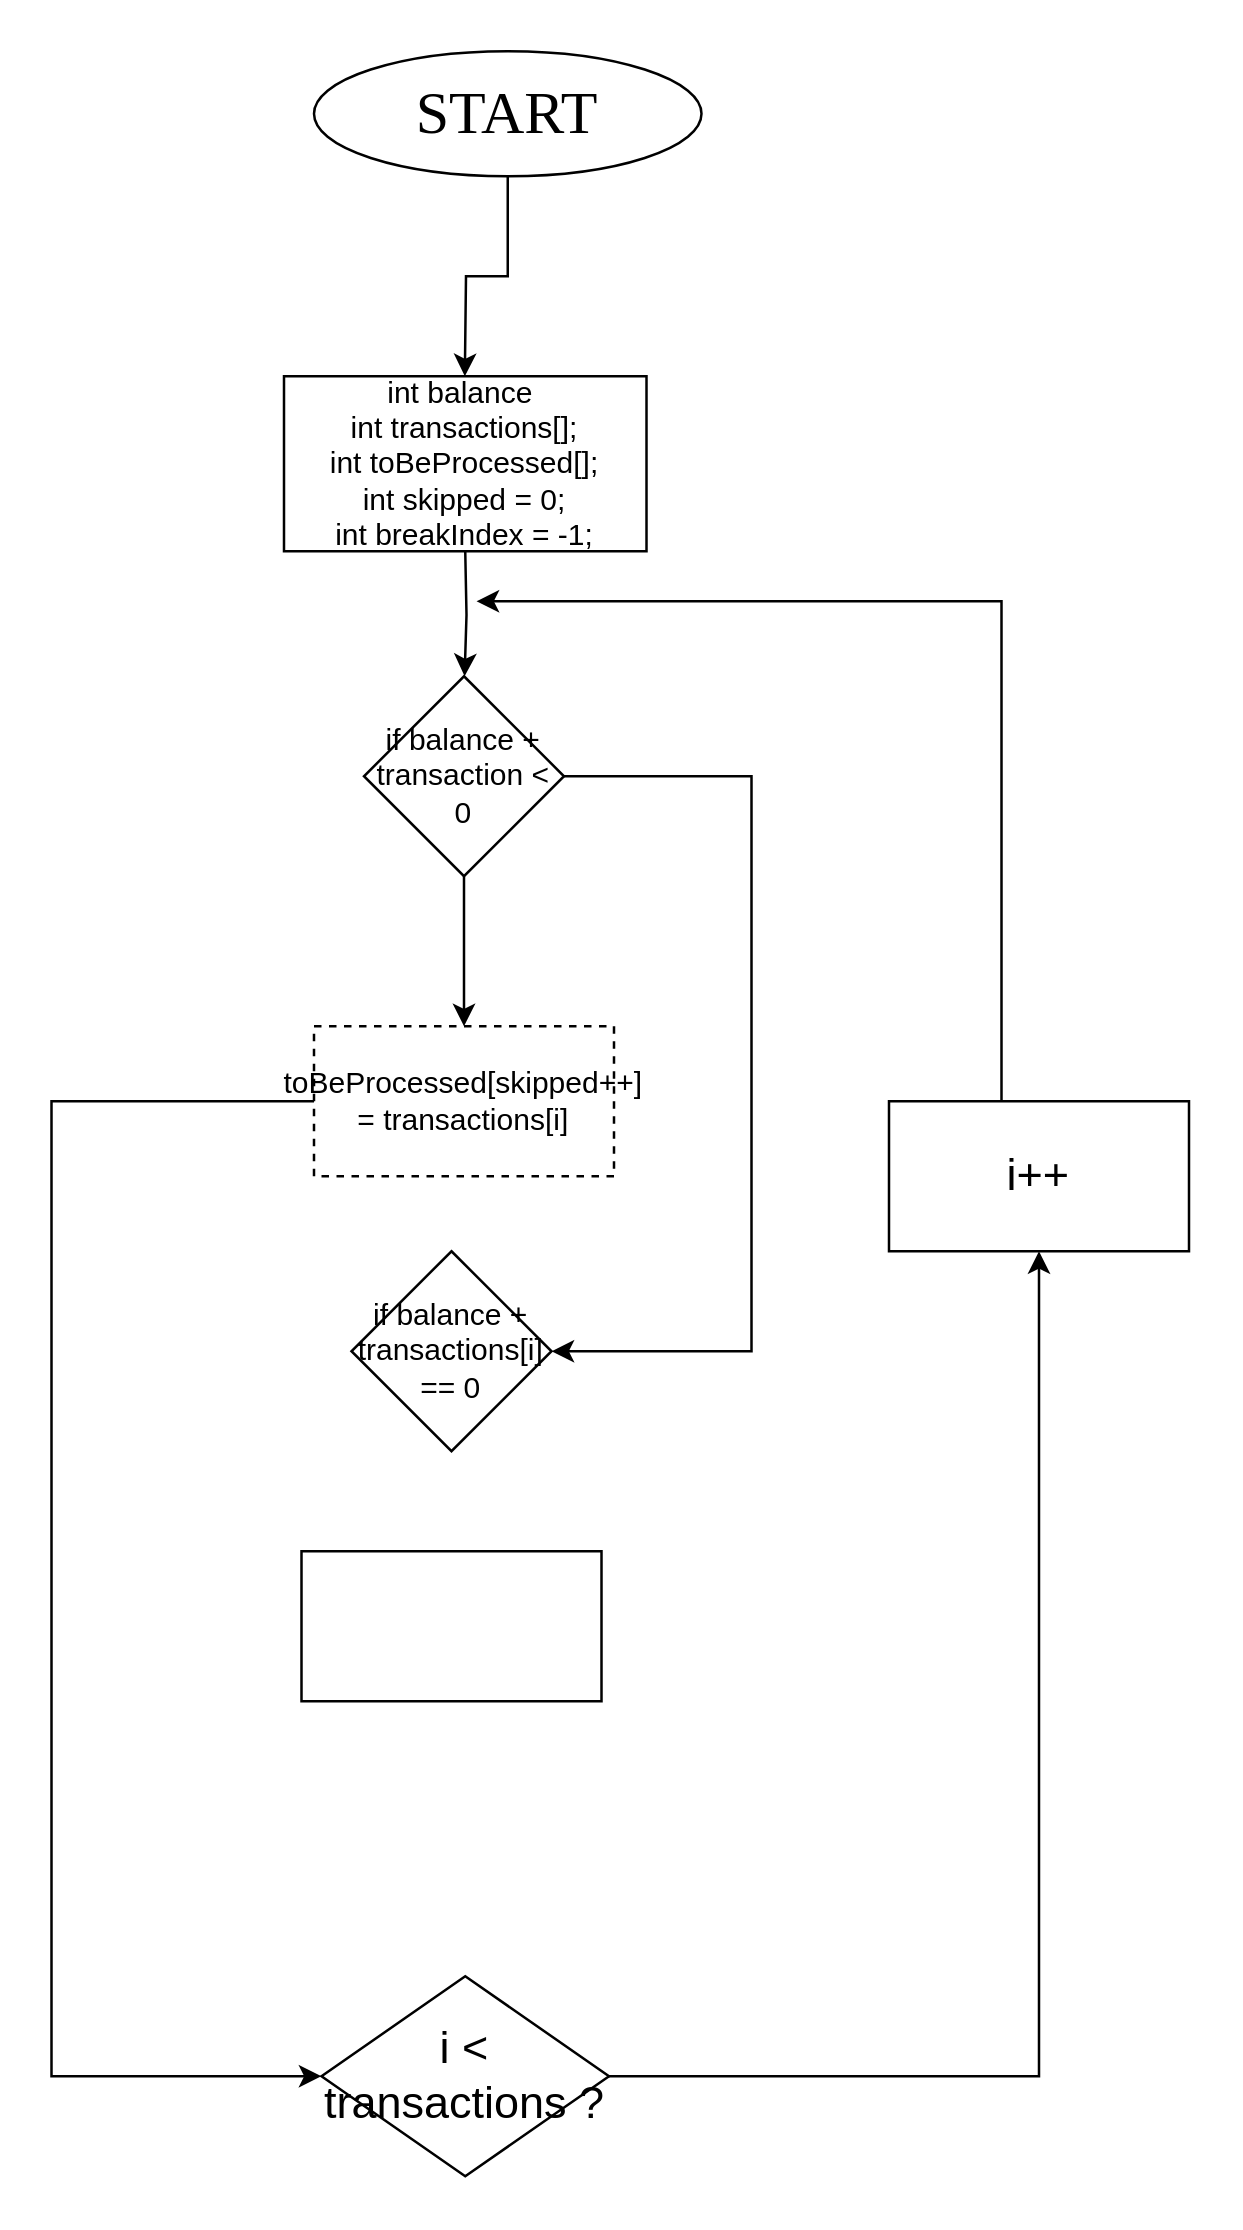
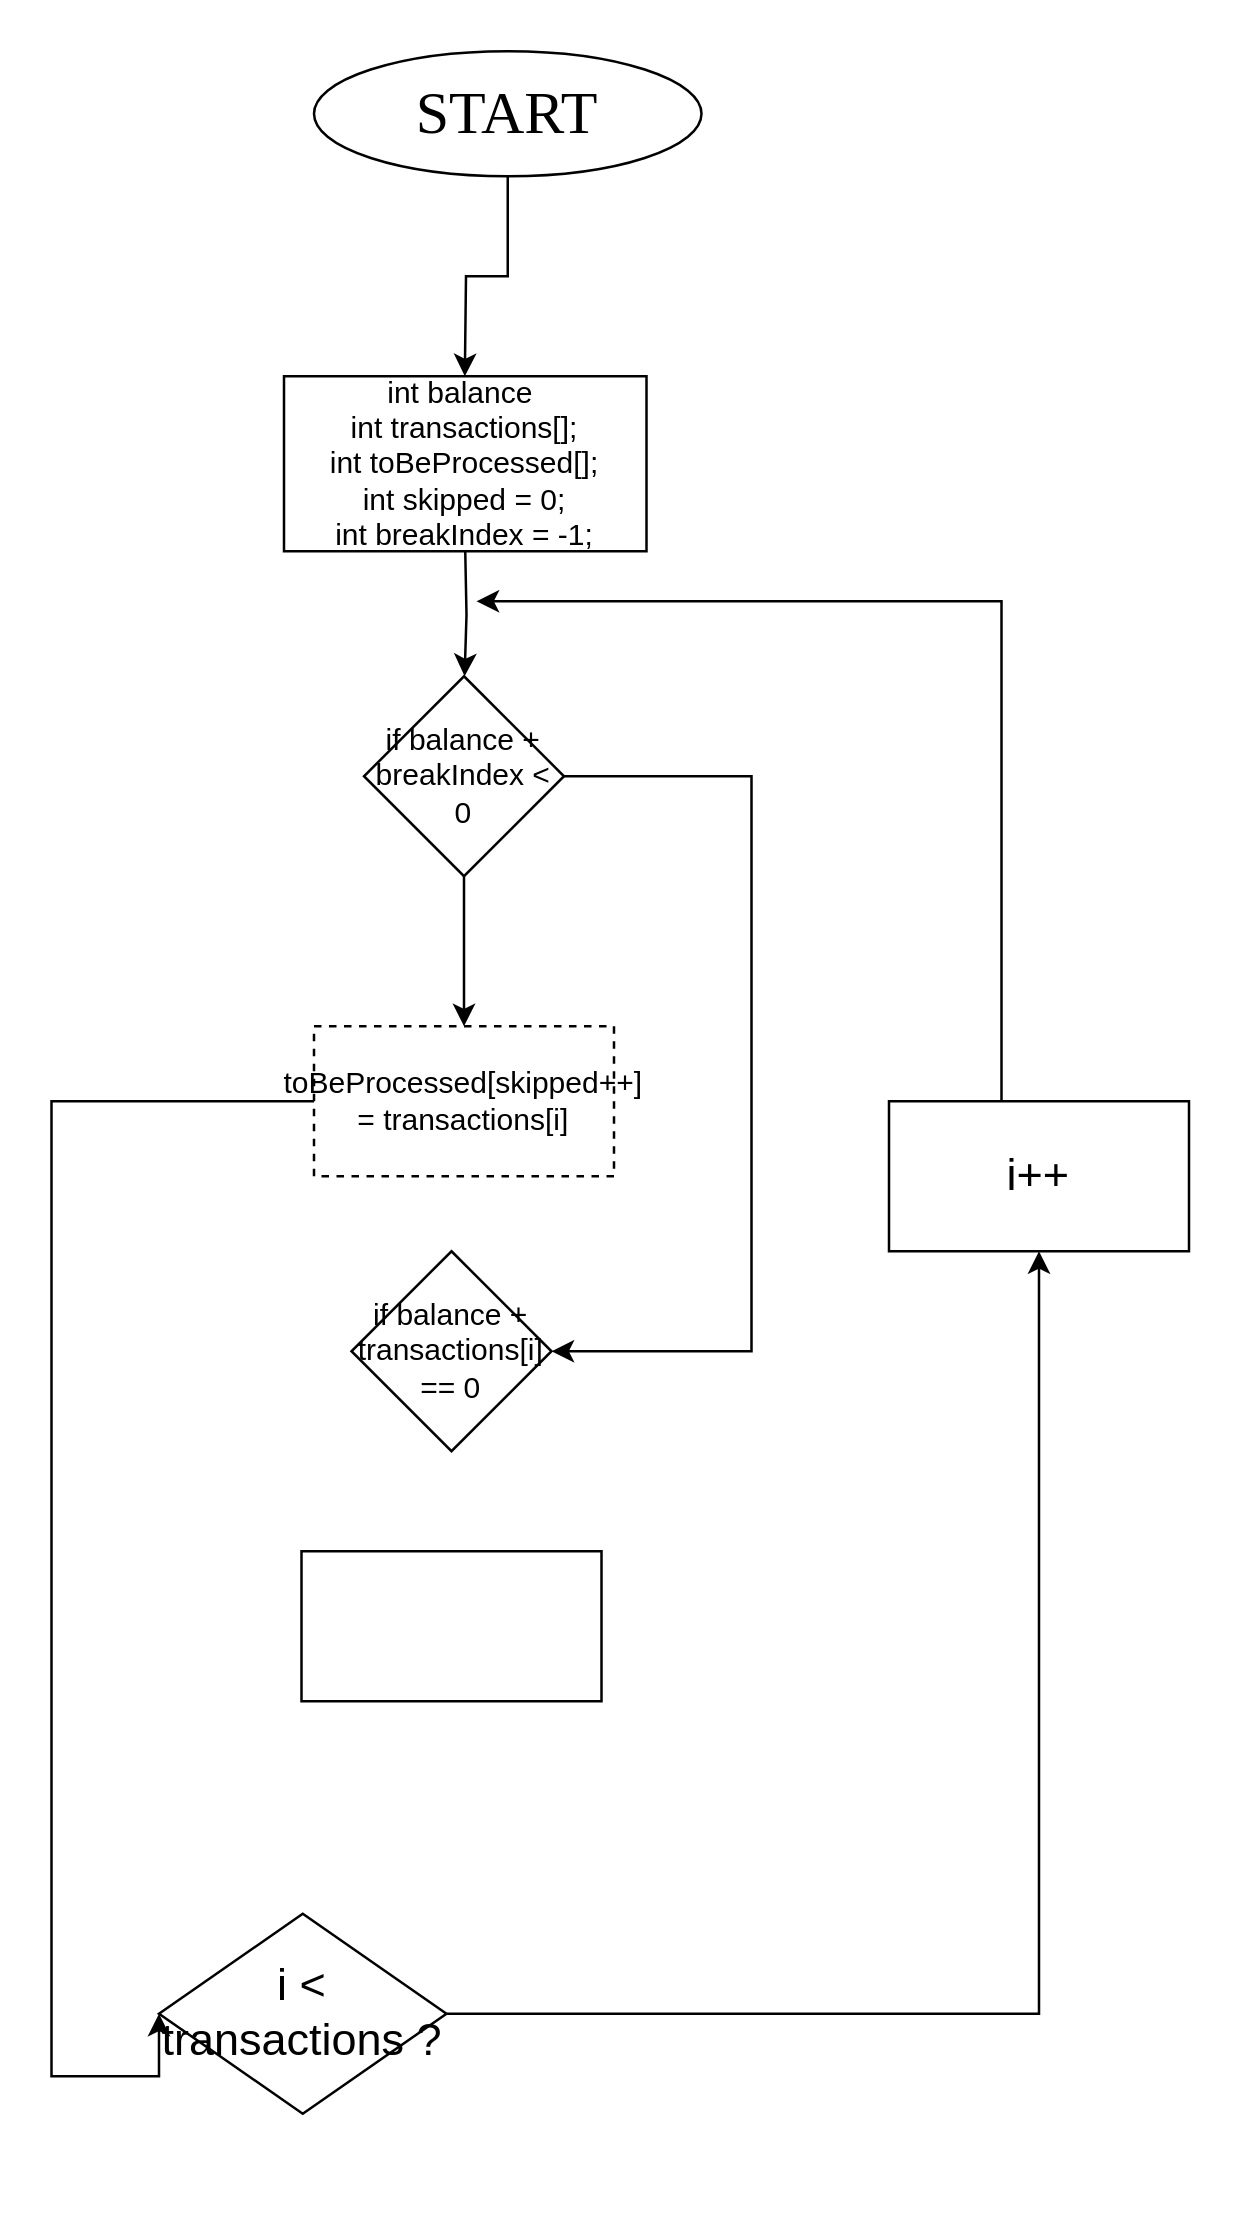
- <mxCell id="12" value="if balance +&lt;div&gt;transaction &amp;lt; 0&lt;/div&gt;" style="rhombus;whiteSpace=wrap;html=1;" vertex="1" parent="1"><mxGeometry x="145" y="270" width="80" height="80" as="geometry" /></mxCell>
+ <mxCell id="12" value="if balance +&lt;div&gt;breakIndex &amp;lt; 0&lt;/div&gt;" style="rhombus;whiteSpace=wrap;html=1;" vertex="1" parent="1"><mxGeometry x="145" y="270" width="80" height="80" as="geometry" /></mxCell>
- <mxCell id="6" value="&lt;font style=&quot;font-size: 18px;&quot; face=&quot;Helvetica&quot;&gt;i &amp;lt; transactions ?&lt;/font&gt;" style="rhombus;whiteSpace=wrap;html=1;" parent="1" vertex="1"><mxGeometry x="128" y="790" width="115" height="80" as="geometry" /></mxCell>
+ <mxCell id="6" value="&lt;font style=&quot;font-size: 18px;&quot; face=&quot;Helvetica&quot;&gt;i &amp;lt; transactions ?&lt;/font&gt;" style="rhombus;whiteSpace=wrap;html=1;" parent="1" vertex="1"><mxGeometry x="63" y="765" width="115" height="80" as="geometry" /></mxCell>
